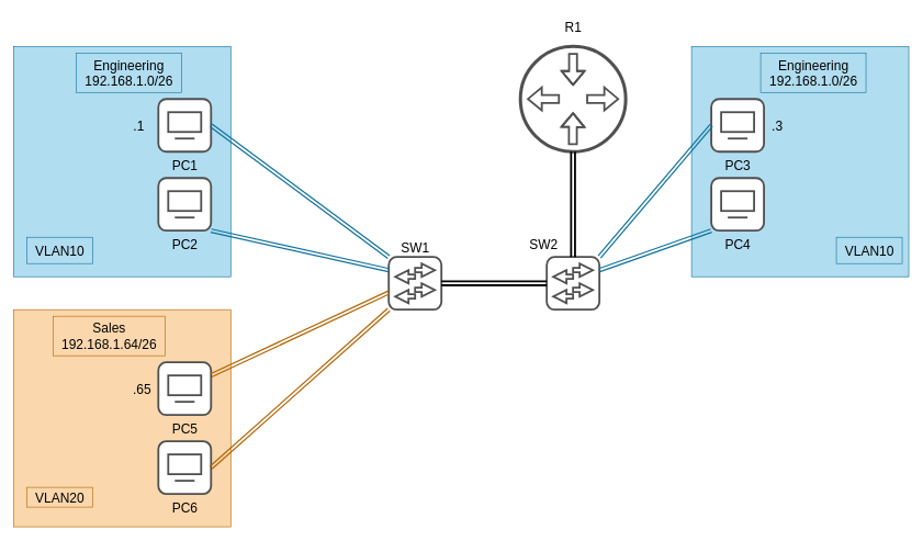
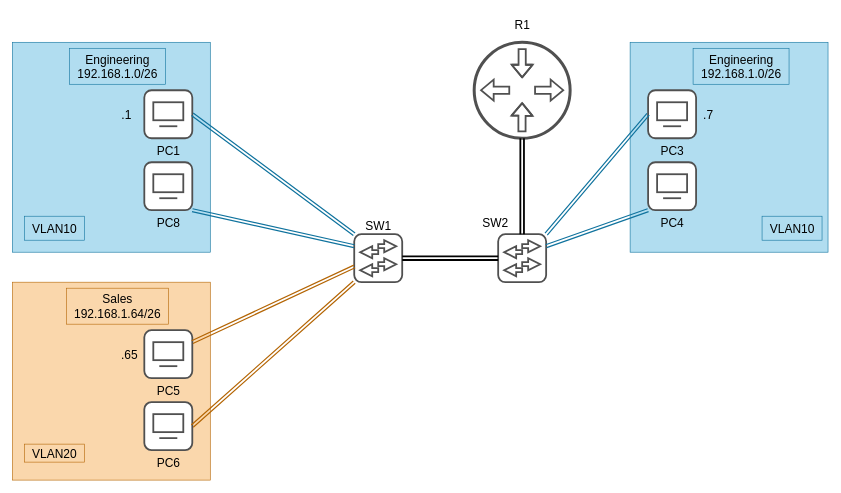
- <mxCell id="72" value=".3" style="text;html=1;align=center;verticalAlign=middle;resizable=0;points=[];autosize=1;strokeColor=none;fillColor=none;fontSize=20;" vertex="1" parent="1"><mxGeometry x="1160" y="170" width="40" height="40" as="geometry" /></mxCell>
+ <mxCell id="72" value=".7" style="text;html=1;align=center;verticalAlign=middle;resizable=0;points=[];autosize=1;strokeColor=none;fillColor=none;fontSize=20;" vertex="1" parent="1"><mxGeometry x="1160" y="170" width="40" height="40" as="geometry" /></mxCell>
- <mxCell id="21" value="PC2" style="text;html=1;align=center;verticalAlign=middle;resizable=0;points=[];autosize=1;strokeColor=none;fillColor=none;fontSize=20;" vertex="1" parent="1"><mxGeometry x="250" y="350" width="60" height="40" as="geometry" /></mxCell>
+ <mxCell id="21" value="PC8" style="text;html=1;align=center;verticalAlign=middle;resizable=0;points=[];autosize=1;strokeColor=none;fillColor=none;fontSize=20;" vertex="1" parent="1"><mxGeometry x="250" y="350" width="60" height="40" as="geometry" /></mxCell>
- <mxCell id="57" value="&lt;div&gt;Sales&lt;br&gt;&lt;/div&gt;&lt;div&gt;192.168.1.64/26&lt;br&gt;&lt;/div&gt;" style="text;html=1;align=center;verticalAlign=middle;resizable=0;points=[];autosize=1;strokeColor=#b46504;fillColor=#fad7ac;fontSize=20;" vertex="1" parent="1"><mxGeometry x="80" y="480" width="170" height="60" as="geometry" /></mxCell>
+ <mxCell id="57" value="&lt;div&gt;Sales&lt;br&gt;&lt;/div&gt;&lt;div&gt;192.168.1.64/26&lt;br&gt;&lt;/div&gt;" style="text;html=1;align=center;verticalAlign=middle;resizable=0;points=[];autosize=1;strokeColor=#b46504;fillColor=#fad7ac;fontSize=20;" vertex="1" parent="1"><mxGeometry x="110" y="480" width="170" height="60" as="geometry" /></mxCell>
